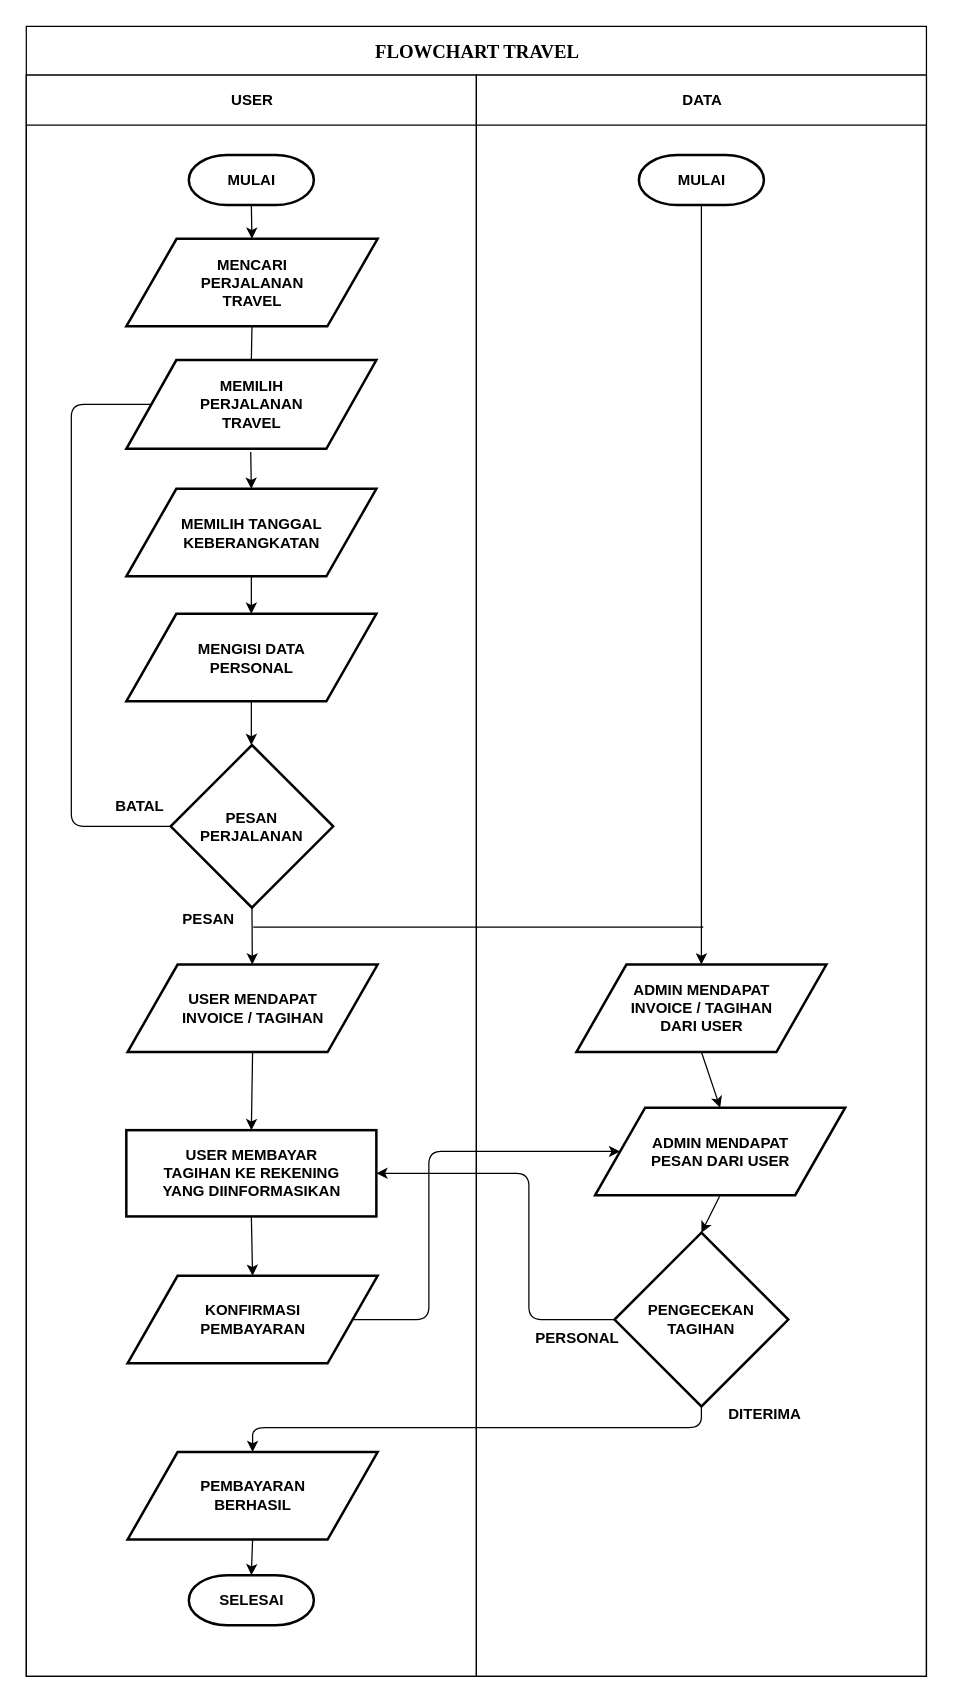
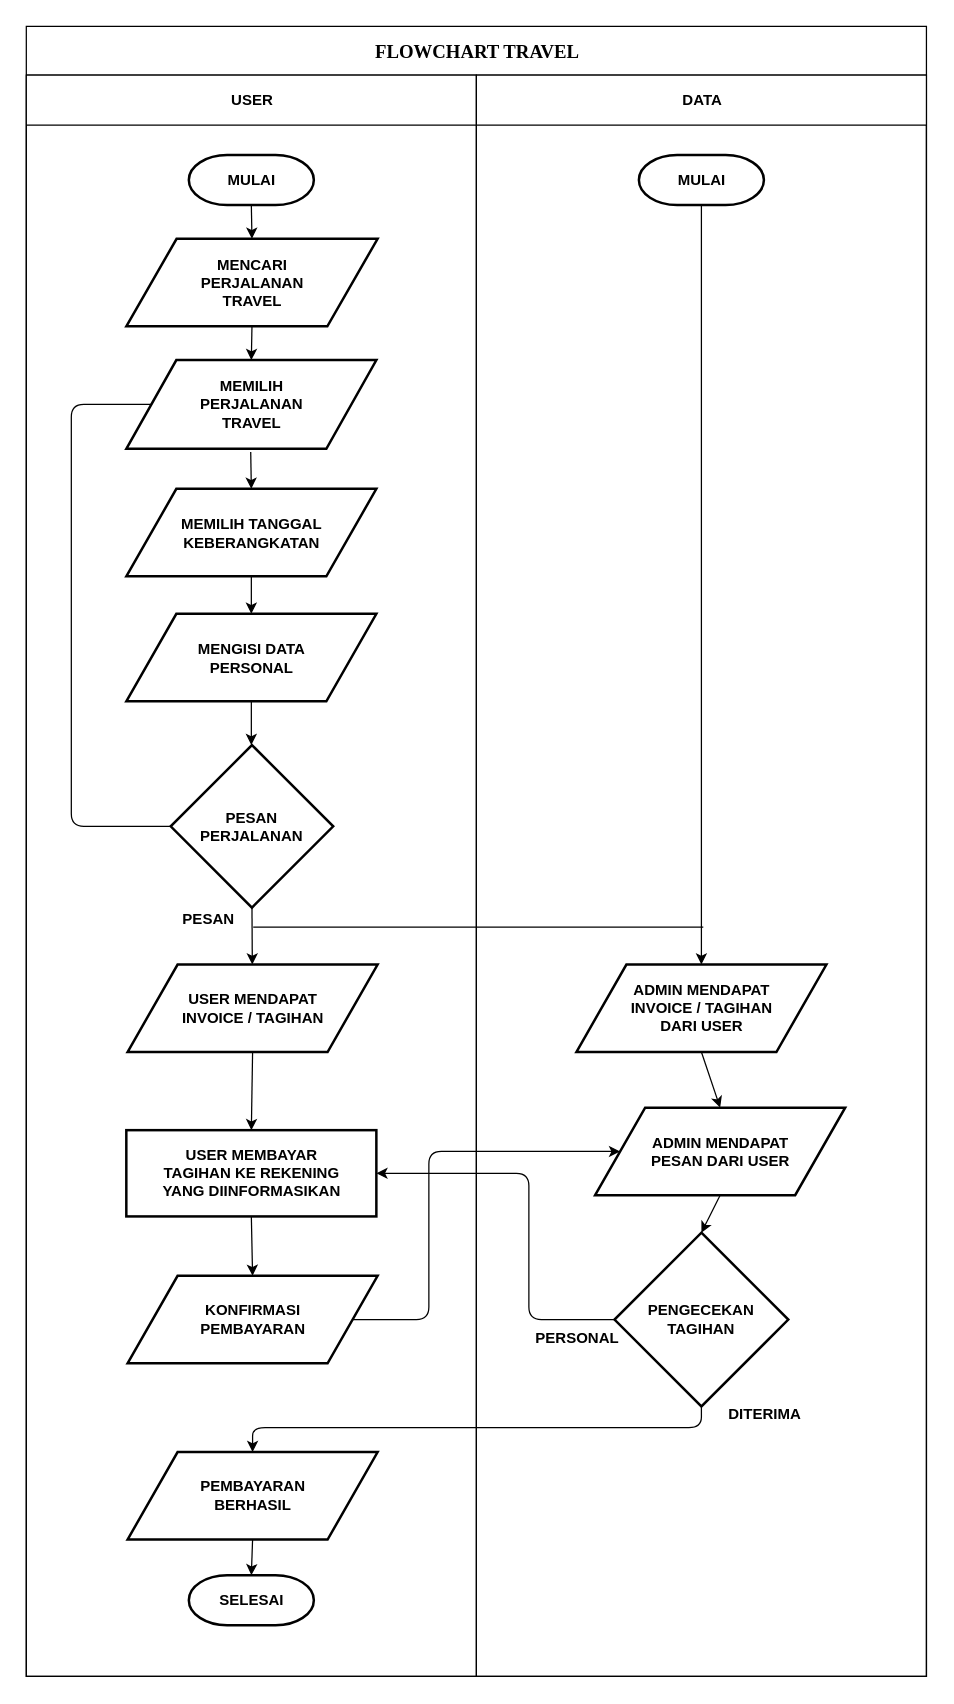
- <mxCell id="17" value="" style="edgeStyle=segmentEdgeStyle;endArrow=none;html=1;fontSize=12;entryX=0.5;entryY=0;entryDx=0;entryDy=0;exitX=0.5;exitY=1;exitDx=0;exitDy=0;" parent="3" source="5" target="6" edge="1"><mxGeometry width="50" height="50" relative="1" as="geometry"><mxPoint x="180.5" y="211.5" as="sourcePoint" /><mxPoint x="190.5" y="190.5" as="targetPoint" /></mxGeometry></mxCell>
+ <mxCell id="17" value="" style="edgeStyle=segmentEdgeStyle;endArrow=classic;html=1;fontSize=12;entryX=0.5;entryY=0;entryDx=0;entryDy=0;exitX=0.5;exitY=1;exitDx=0;exitDy=0;" parent="3" source="5" target="6" edge="1"><mxGeometry width="50" height="50" relative="1" as="geometry"><mxPoint x="180.5" y="211.5" as="sourcePoint" /><mxPoint x="190.5" y="190.5" as="targetPoint" /></mxGeometry></mxCell>
- <mxCell id="22" value="&lt;b&gt;BATAL&lt;br&gt;&lt;/b&gt;" style="text;html=1;resizable=0;autosize=1;align=center;verticalAlign=middle;points=[];fillColor=none;strokeColor=none;rounded=0;fontSize=12;" parent="3" vertex="1"><mxGeometry x="65.5" y="575.786" width="50" height="20" as="geometry" /></mxCell>
